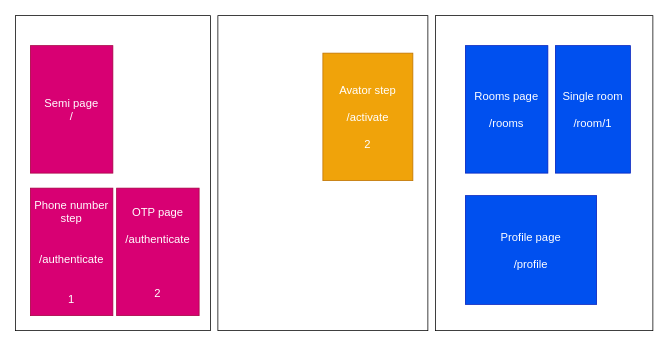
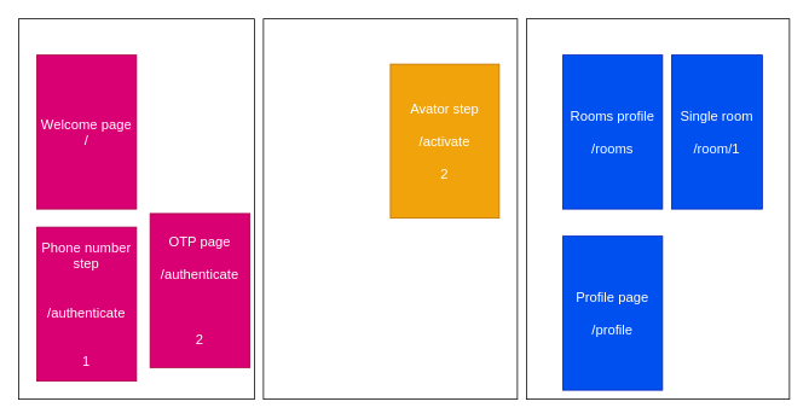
- <mxCell id="3" value="&lt;font style=&quot;font-size: 15px&quot;&gt;Semi page&lt;br&gt;/&lt;/font&gt;" style="rounded=0;whiteSpace=wrap;html=1;fillColor=#d80073;strokeColor=#A50040;fontColor=#ffffff;" parent="1" vertex="1"><mxGeometry x="40" y="60" width="110" height="170" as="geometry" /></mxCell>
+ <mxCell id="3" value="&lt;font style=&quot;font-size: 15px&quot;&gt;Welcome page&lt;br&gt;/&lt;/font&gt;" style="rounded=0;whiteSpace=wrap;html=1;fillColor=#d80073;strokeColor=#A50040;fontColor=#ffffff;" parent="1" vertex="1"><mxGeometry x="40" y="60" width="110" height="170" as="geometry" /></mxCell>
- <mxCell id="9" value="&lt;font style=&quot;font-size: 15px&quot;&gt;Rooms page&lt;br&gt;&lt;br&gt;/rooms&lt;/font&gt;" style="rounded=0;whiteSpace=wrap;html=1;fillColor=#0050ef;strokeColor=#001DBC;fontColor=#ffffff;" parent="1" vertex="1"><mxGeometry x="620" y="60" width="110" height="170" as="geometry" /></mxCell>
+ <mxCell id="9" value="&lt;font style=&quot;font-size: 15px&quot;&gt;Rooms profile&lt;br&gt;&lt;br&gt;/rooms&lt;/font&gt;" style="rounded=0;whiteSpace=wrap;html=1;fillColor=#0050ef;strokeColor=#001DBC;fontColor=#ffffff;" parent="1" vertex="1"><mxGeometry x="620" y="60" width="110" height="170" as="geometry" /></mxCell>
- <mxCell id="10" value="&lt;font style=&quot;font-size: 15px&quot;&gt;Profile page&lt;br&gt;&lt;br&gt;/profile&lt;/font&gt;" style="rounded=0;whiteSpace=wrap;html=1;fillColor=#0050ef;strokeColor=#001DBC;fontColor=#ffffff;" parent="1" vertex="1"><mxGeometry x="620" y="260" width="175" height="145" as="geometry" /></mxCell>
+ <mxCell id="10" value="&lt;font style=&quot;font-size: 15px&quot;&gt;Profile page&lt;br&gt;&lt;br&gt;/profile&lt;/font&gt;" style="rounded=0;whiteSpace=wrap;html=1;fillColor=#0050ef;strokeColor=#001DBC;fontColor=#ffffff;" parent="1" vertex="1"><mxGeometry x="620" y="260" width="110" height="170" as="geometry" /></mxCell>
- <mxCell id="5" value="&lt;font style=&quot;font-size: 15px&quot;&gt;OTP page&lt;br&gt;&lt;br&gt;/authenticate&lt;br&gt;&lt;br&gt;&lt;br&gt;&lt;br&gt;2&lt;/font&gt;" style="rounded=0;whiteSpace=wrap;html=1;fillColor=#d80073;strokeColor=#A50040;fontColor=#ffffff;" parent="1" vertex="1"><mxGeometry x="155" y="250" width="110" height="170" as="geometry" /></mxCell>
+ <mxCell id="5" value="&lt;font style=&quot;font-size: 15px&quot;&gt;OTP page&lt;br&gt;&lt;br&gt;/authenticate&lt;br&gt;&lt;br&gt;&lt;br&gt;&lt;br&gt;2&lt;/font&gt;" style="rounded=0;whiteSpace=wrap;html=1;fillColor=#d80073;strokeColor=#A50040;fontColor=#ffffff;" parent="1" vertex="1"><mxGeometry x="165" y="235" width="110" height="170" as="geometry" /></mxCell>
